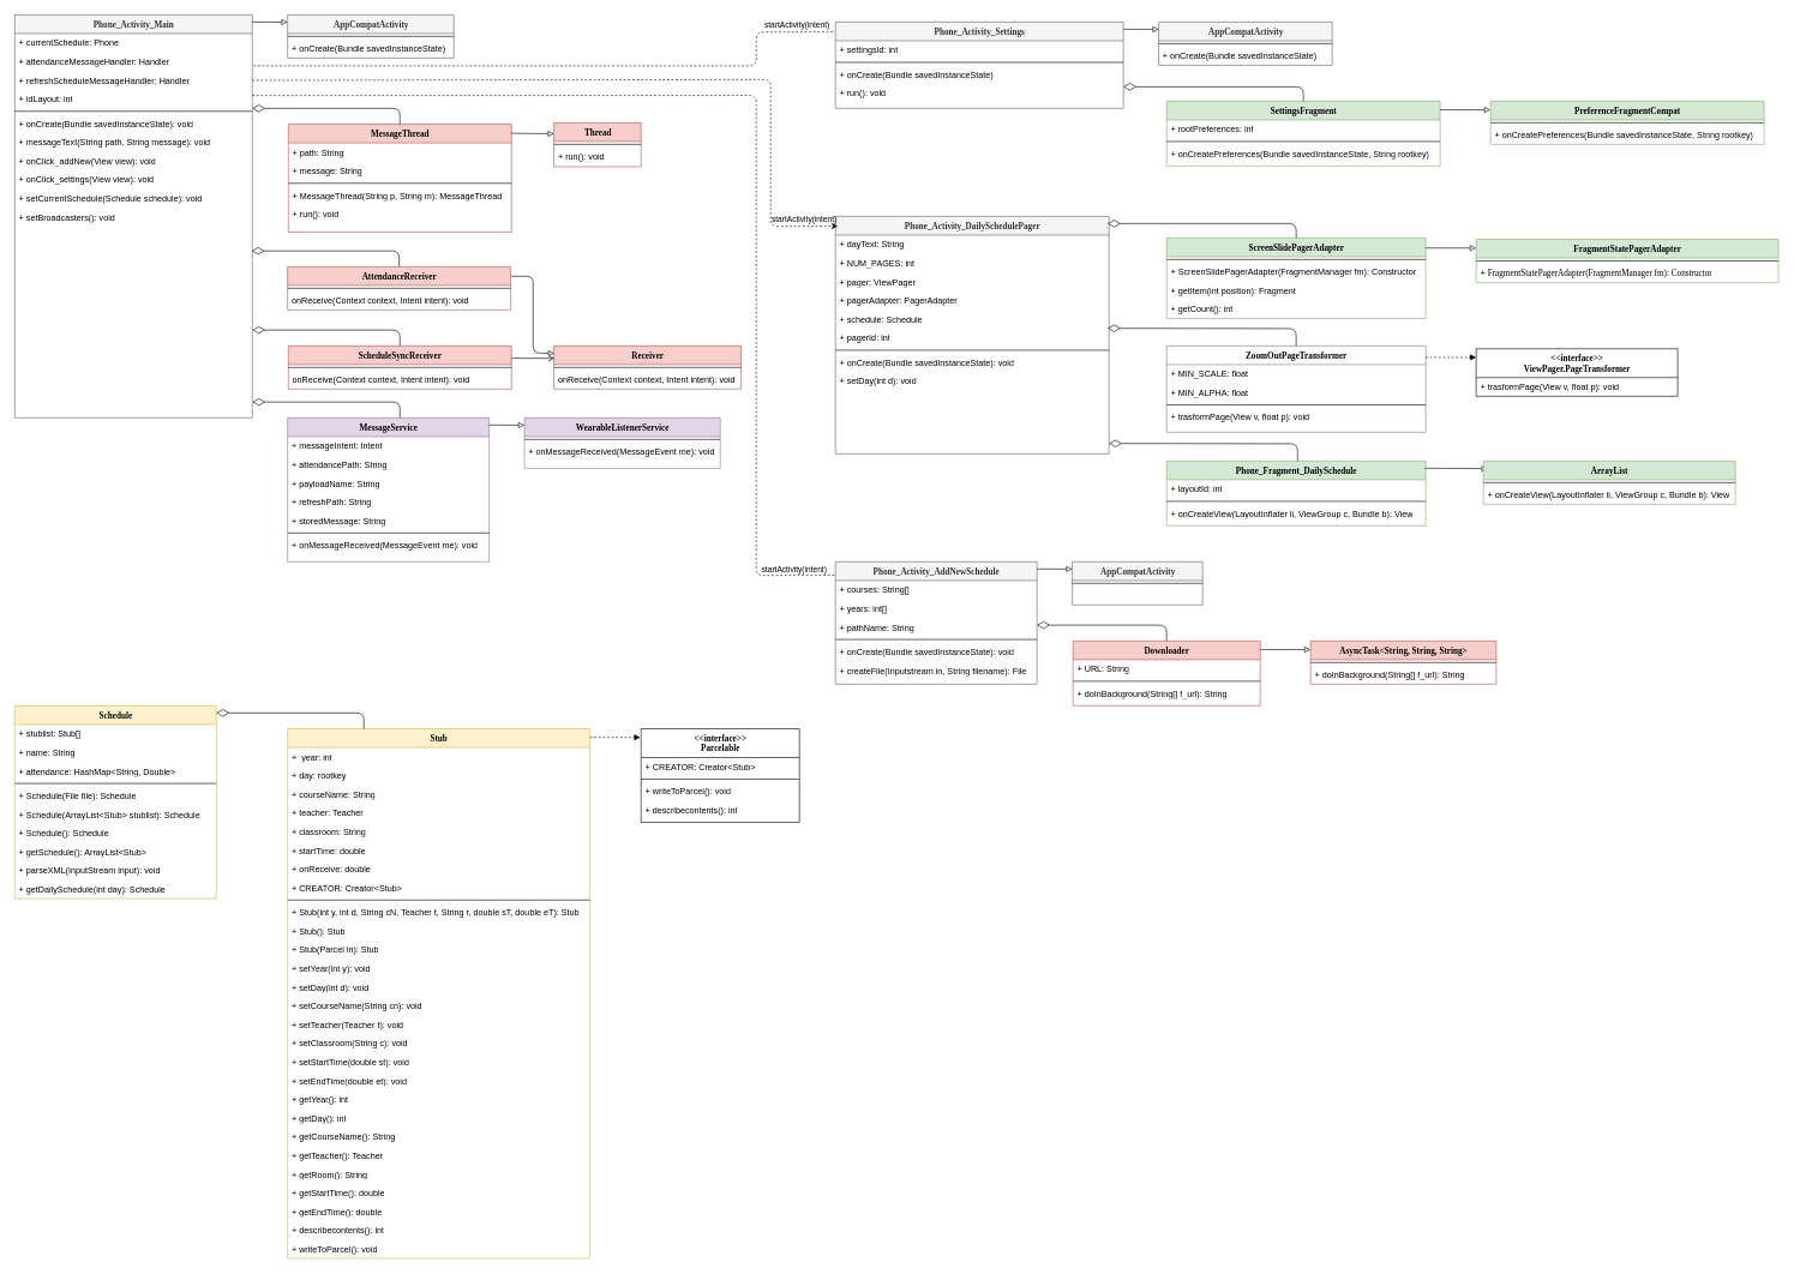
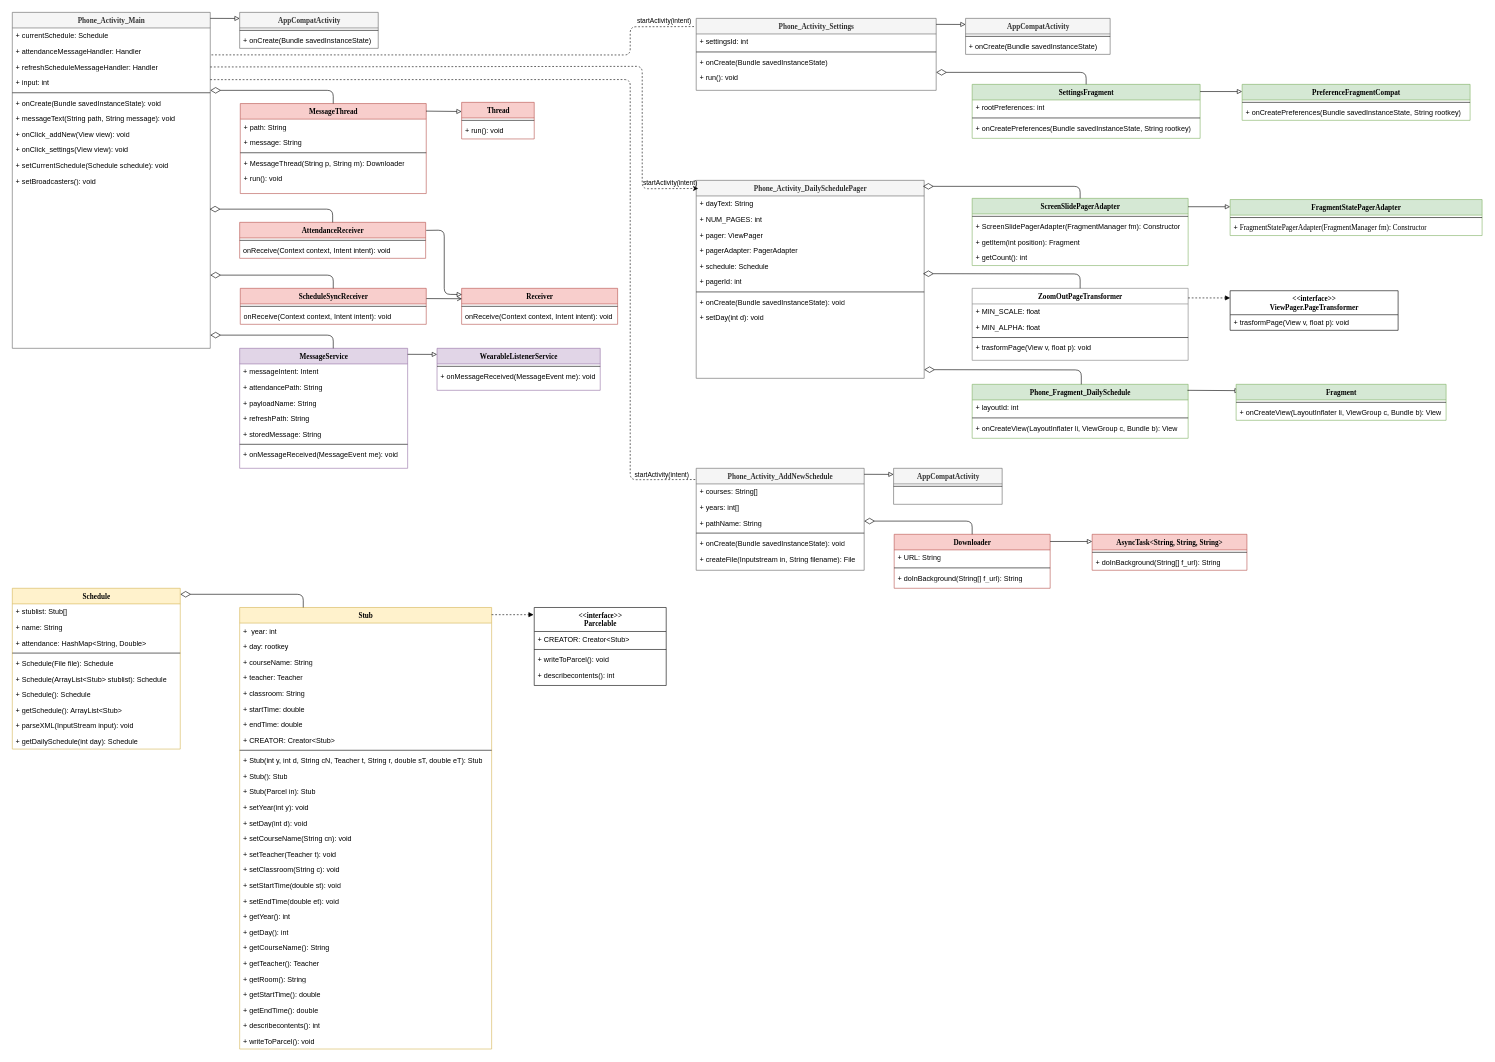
- <mxCell id="3" value="+ currentSchedule: Phone" style="text;html=1;strokeColor=none;fillColor=none;align=left;verticalAlign=top;spacingLeft=4;spacingRight=4;whiteSpace=wrap;overflow=hidden;rotatable=0;points=[[0,0.5],[1,0.5]];portConstraint=eastwest;" parent="2" vertex="1"><mxGeometry y="26" width="330" height="26" as="geometry" /></mxCell>
+ <mxCell id="3" value="+ currentSchedule: Schedule" style="text;html=1;strokeColor=none;fillColor=none;align=left;verticalAlign=top;spacingLeft=4;spacingRight=4;whiteSpace=wrap;overflow=hidden;rotatable=0;points=[[0,0.5],[1,0.5]];portConstraint=eastwest;" parent="2" vertex="1"><mxGeometry y="26" width="330" height="26" as="geometry" /></mxCell>
- <mxCell id="6" value="+ idLayout: int" style="text;html=1;strokeColor=none;fillColor=none;align=left;verticalAlign=top;spacingLeft=4;spacingRight=4;whiteSpace=wrap;overflow=hidden;rotatable=0;points=[[0,0.5],[1,0.5]];portConstraint=eastwest;" parent="2" vertex="1"><mxGeometry y="104" width="330" height="26" as="geometry" /></mxCell>
+ <mxCell id="6" value="+ input: int" style="text;html=1;strokeColor=none;fillColor=none;align=left;verticalAlign=top;spacingLeft=4;spacingRight=4;whiteSpace=wrap;overflow=hidden;rotatable=0;points=[[0,0.5],[1,0.5]];portConstraint=eastwest;" parent="2" vertex="1"><mxGeometry y="104" width="330" height="26" as="geometry" /></mxCell>
- <mxCell id="18" value="+ MessageThread(String p, String m): MessageThread" style="text;html=1;strokeColor=none;fillColor=none;align=left;verticalAlign=top;spacingLeft=4;spacingRight=4;whiteSpace=wrap;overflow=hidden;rotatable=0;points=[[0,0.5],[1,0.5]];portConstraint=eastwest;" parent="14" vertex="1"><mxGeometry y="86" width="310" height="26" as="geometry" /></mxCell>
+ <mxCell id="18" value="+ MessageThread(String p, String m): Downloader" style="text;html=1;strokeColor=none;fillColor=none;align=left;verticalAlign=top;spacingLeft=4;spacingRight=4;whiteSpace=wrap;overflow=hidden;rotatable=0;points=[[0,0.5],[1,0.5]];portConstraint=eastwest;" parent="14" vertex="1"><mxGeometry y="86" width="310" height="26" as="geometry" /></mxCell>
- <mxCell id="79" value="ArrayList" style="swimlane;html=1;fontStyle=1;align=center;verticalAlign=top;childLayout=stackLayout;horizontal=1;startSize=26;horizontalStack=0;resizeParent=1;resizeLast=0;collapsible=1;marginBottom=0;swimlaneFillColor=#ffffff;rounded=0;shadow=0;comic=0;labelBackgroundColor=none;strokeWidth=1;fillColor=#d5e8d4;fontFamily=Verdana;fontSize=12;strokeColor=#82b366;" parent="1" vertex="1"><mxGeometry x="2060" y="640" width="350" height="60" as="geometry" /></mxCell>
+ <mxCell id="79" value="Fragment" style="swimlane;html=1;fontStyle=1;align=center;verticalAlign=top;childLayout=stackLayout;horizontal=1;startSize=26;horizontalStack=0;resizeParent=1;resizeLast=0;collapsible=1;marginBottom=0;swimlaneFillColor=#ffffff;rounded=0;shadow=0;comic=0;labelBackgroundColor=none;strokeWidth=1;fillColor=#d5e8d4;fontFamily=Verdana;fontSize=12;strokeColor=#82b366;" parent="1" vertex="1"><mxGeometry x="2060" y="640" width="350" height="60" as="geometry" /></mxCell>
- <mxCell id="143" value="+ onReceive: double" style="text;html=1;strokeColor=none;fillColor=none;align=left;verticalAlign=top;spacingLeft=4;spacingRight=4;whiteSpace=wrap;overflow=hidden;rotatable=0;points=[[0,0.5],[1,0.5]];portConstraint=eastwest;" parent="136" vertex="1"><mxGeometry y="182" width="420" height="26" as="geometry" /></mxCell>
+ <mxCell id="143" value="+ endTime: double" style="text;html=1;strokeColor=none;fillColor=none;align=left;verticalAlign=top;spacingLeft=4;spacingRight=4;whiteSpace=wrap;overflow=hidden;rotatable=0;points=[[0,0.5],[1,0.5]];portConstraint=eastwest;" parent="136" vertex="1"><mxGeometry y="182" width="420" height="26" as="geometry" /></mxCell>
